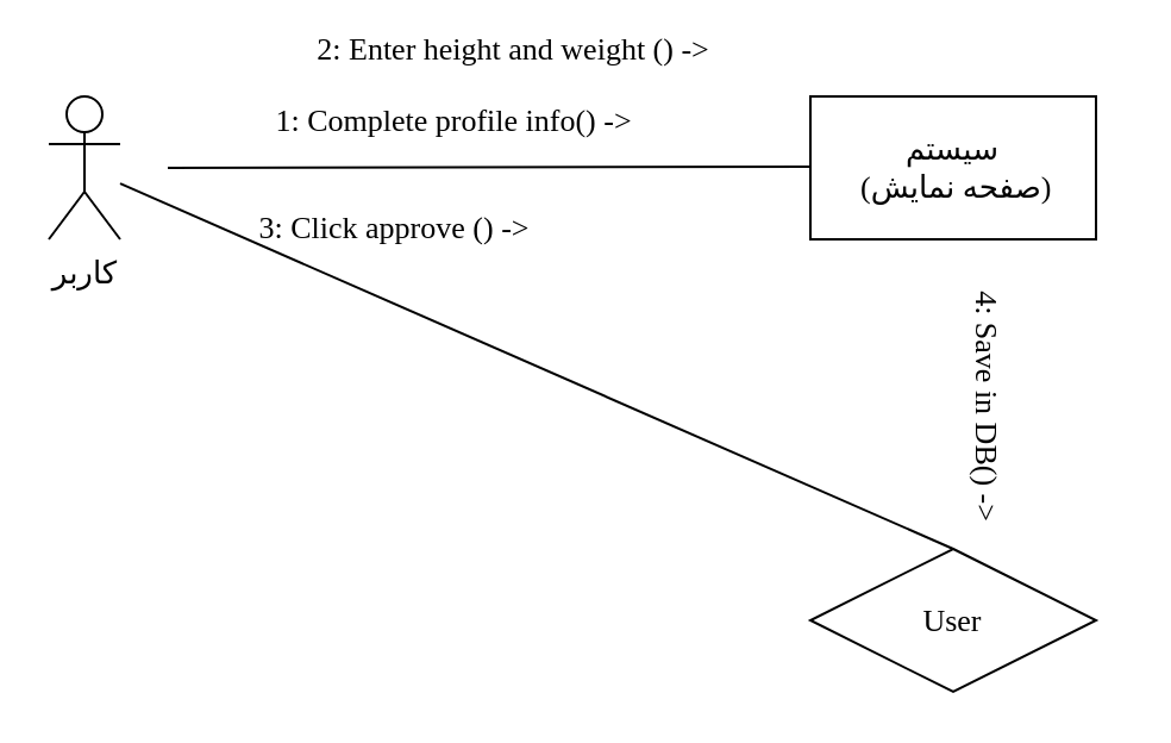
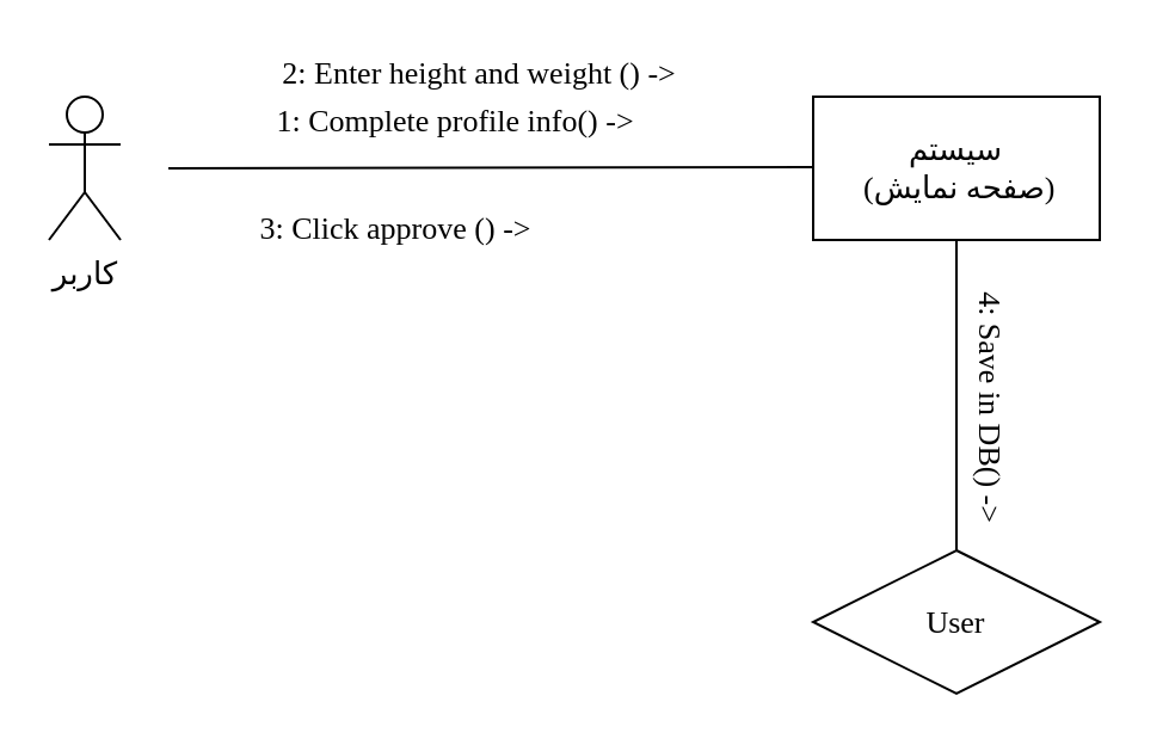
- <mxCell id="8" value="&lt;font face=&quot;Times New Roman&quot; style=&quot;font-size: 13px&quot;&gt;2: Enter height and weight () -&amp;gt;&lt;/font&gt;" style="text;html=1;align=center;verticalAlign=middle;resizable=0;points=[];autosize=1;" parent="1" vertex="1"><mxGeometry x="125" y="10" width="180" height="20" as="geometry" /></mxCell>
+ <mxCell id="8" value="&lt;font face=&quot;Times New Roman&quot; style=&quot;font-size: 13px&quot;&gt;2: Enter height and weight () -&amp;gt;&lt;/font&gt;" style="text;html=1;align=center;verticalAlign=middle;resizable=0;points=[];autosize=1;" parent="1" vertex="1"><mxGeometry x="110" y="20" width="180" height="20" as="geometry" /></mxCell>
- <mxCell id="6" value="" style="endArrow=none;html=1;exitX=0.5;exitY=0;exitDx=0;exitDy=0;" parent="1" source="4" target="2" edge="1"><mxGeometry width="50" height="50" relative="1" as="geometry"><mxPoint x="170" y="140" as="sourcePoint" /><mxPoint x="220" y="90" as="targetPoint" /></mxGeometry></mxCell>
+ <mxCell id="6" value="" style="endArrow=none;html=1;exitX=0.5;exitY=0;exitDx=0;exitDy=0;entryX=0.5;entryY=1;entryDx=0;entryDy=0;" parent="1" source="4" target="3" edge="1"><mxGeometry width="50" height="50" relative="1" as="geometry"><mxPoint x="170" y="140" as="sourcePoint" /><mxPoint x="220" y="90" as="targetPoint" /></mxGeometry></mxCell>
